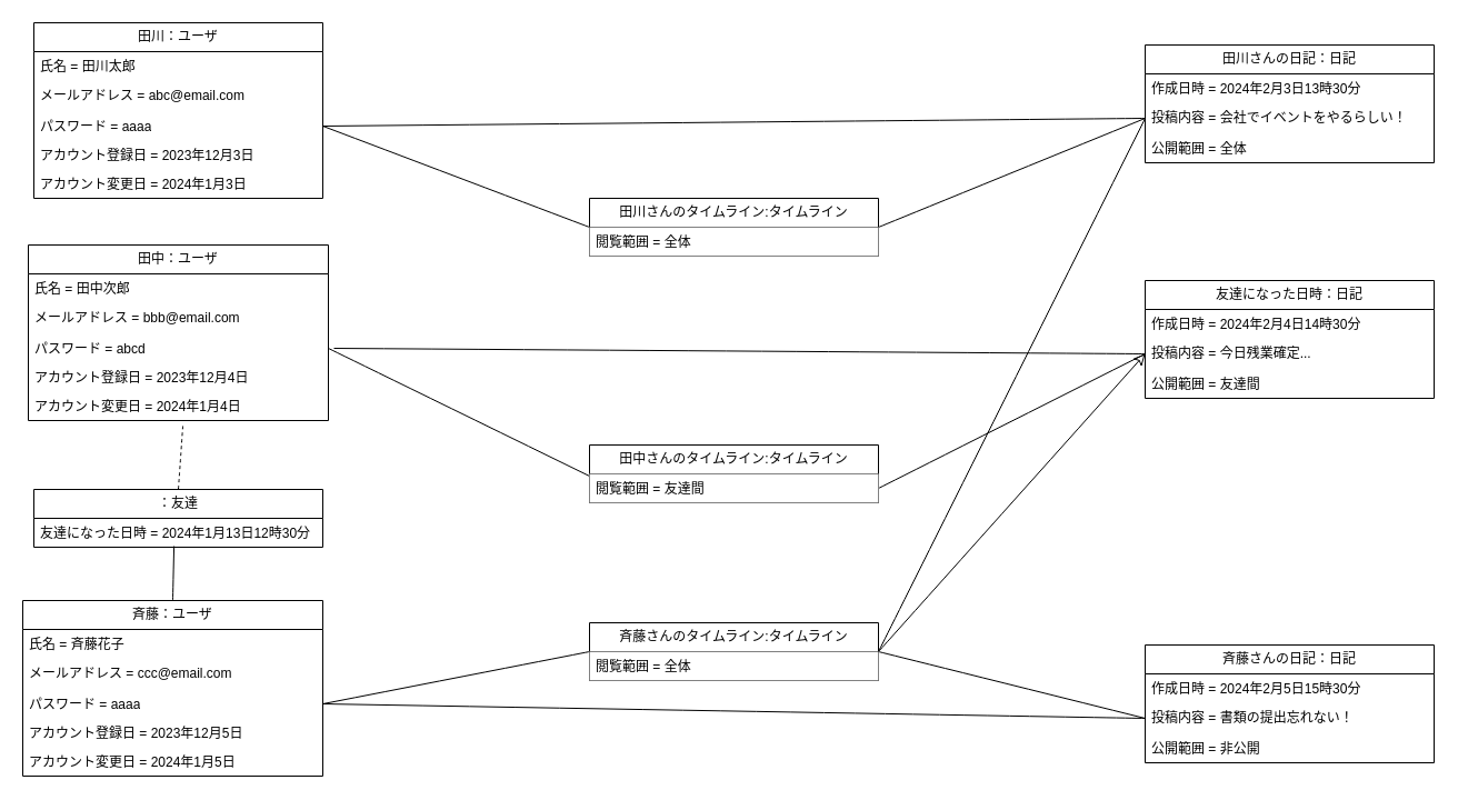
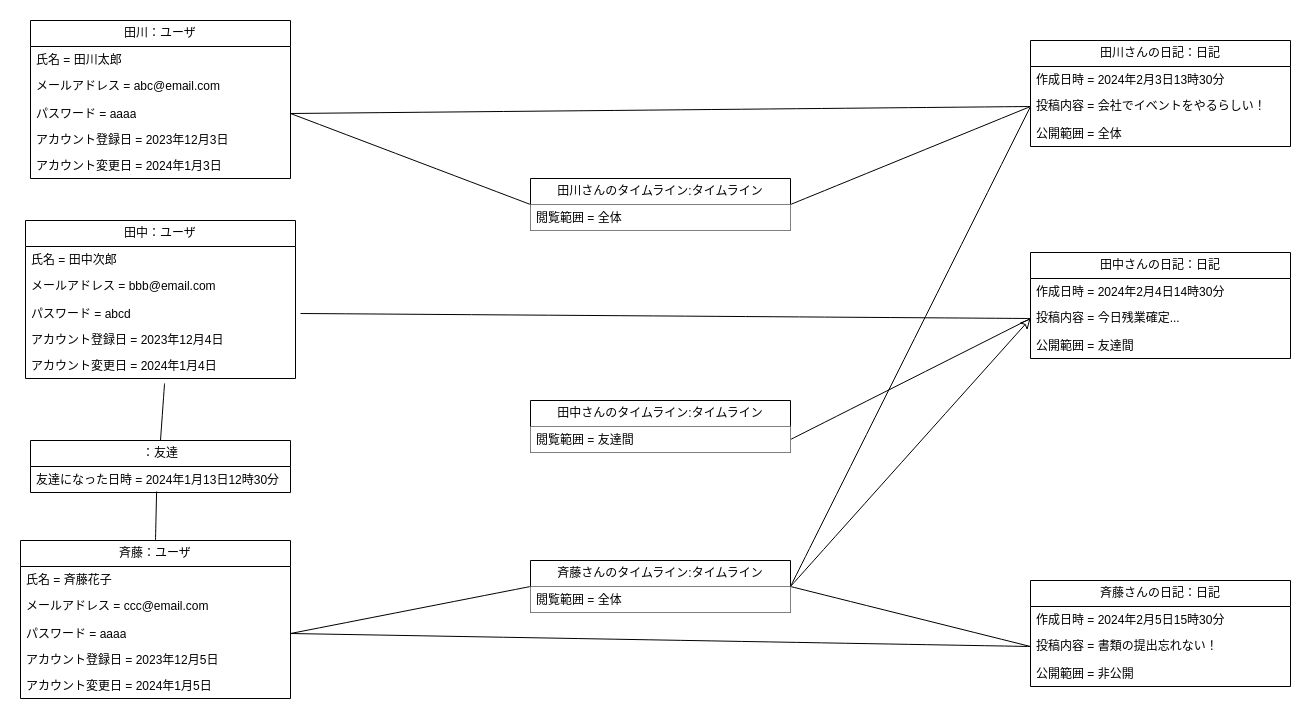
- <mxCell id="24" value="友達になった日時：日記" style="swimlane;fontStyle=0;childLayout=stackLayout;horizontal=1;startSize=26;fillColor=none;horizontalStack=0;resizeParent=1;resizeParentMax=0;resizeLast=0;collapsible=1;marginBottom=0;whiteSpace=wrap;html=1;" parent="1" vertex="1"><mxGeometry x="1030" y="252" width="260" height="106" as="geometry" /></mxCell>
+ <mxCell id="24" value="田中さんの日記：日記" style="swimlane;fontStyle=0;childLayout=stackLayout;horizontal=1;startSize=26;fillColor=none;horizontalStack=0;resizeParent=1;resizeParentMax=0;resizeLast=0;collapsible=1;marginBottom=0;whiteSpace=wrap;html=1;" parent="1" vertex="1"><mxGeometry x="1030" y="252" width="260" height="106" as="geometry" /></mxCell>
- <mxCell id="39" style="edgeStyle=none;curved=1;rounded=0;orthogonalLoop=1;jettySize=auto;html=1;exitX=1;exitY=0.5;exitDx=0;exitDy=0;entryX=0;entryY=0.077;entryDx=0;entryDy=0;entryPerimeter=0;fontSize=12;startSize=8;endSize=8;endArrow=none;endFill=0;" parent="1" source="11" target="42" edge="1"><mxGeometry relative="1" as="geometry" /></mxCell>
- <mxCell id="36" style="edgeStyle=none;curved=1;rounded=0;orthogonalLoop=1;jettySize=auto;html=1;exitX=0.515;exitY=1.192;exitDx=0;exitDy=0;entryX=0.5;entryY=0;entryDx=0;entryDy=0;fontSize=12;startSize=8;endSize=8;exitPerimeter=0;endArrow=none;endFill=0;dashed=1;" parent="1" source="13" target="34" edge="1"><mxGeometry relative="1" as="geometry"><mxPoint x="620" y="399" as="targetPoint" /></mxGeometry></mxCell>
+ <mxCell id="36" style="edgeStyle=none;curved=1;rounded=0;orthogonalLoop=1;jettySize=auto;html=1;exitX=0.515;exitY=1.192;exitDx=0;exitDy=0;entryX=0.5;entryY=0;entryDx=0;entryDy=0;fontSize=12;startSize=8;endSize=8;exitPerimeter=0;endArrow=none;endFill=0;" parent="1" source="13" target="34" edge="1"><mxGeometry relative="1" as="geometry"><mxPoint x="620" y="399" as="targetPoint" /></mxGeometry></mxCell>
